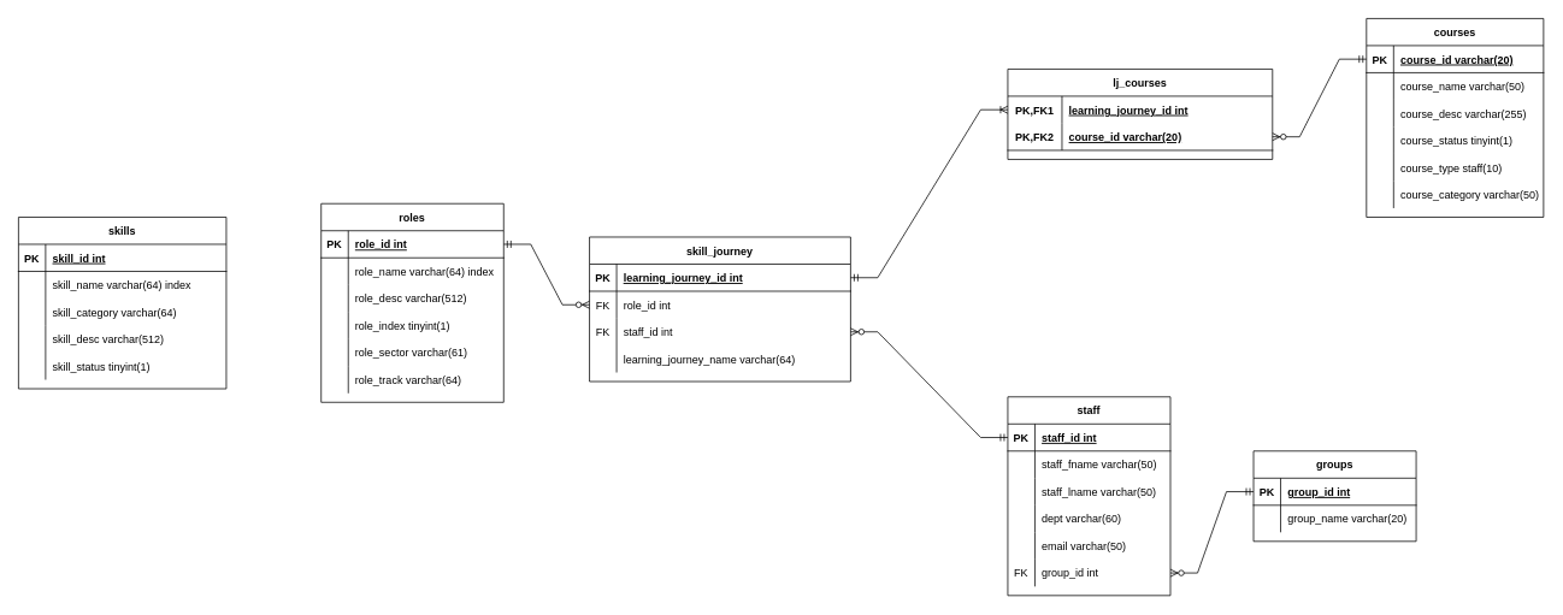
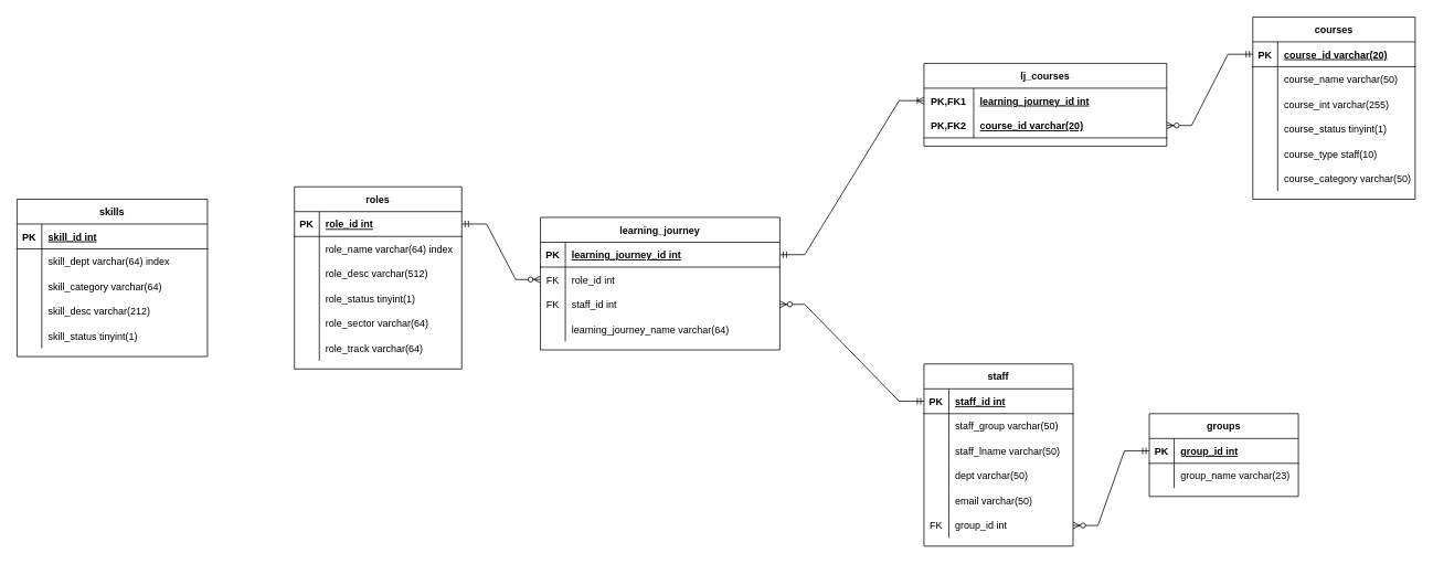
- <mxCell id="65" value="course_desc varchar(255)" style="shape=partialRectangle;connectable=0;fillColor=none;top=0;left=0;bottom=0;right=0;align=left;spacingLeft=6;overflow=hidden;fontSize=12;" vertex="1" parent="63"><mxGeometry x="30" width="166" height="30" as="geometry"><mxRectangle width="166" height="30" as="alternateBounds" /></mxGeometry></mxCell>
+ <mxCell id="65" value="course_int varchar(255)" style="shape=partialRectangle;connectable=0;fillColor=none;top=0;left=0;bottom=0;right=0;align=left;spacingLeft=6;overflow=hidden;fontSize=12;" vertex="1" parent="63"><mxGeometry x="30" width="166" height="30" as="geometry"><mxRectangle width="166" height="30" as="alternateBounds" /></mxGeometry></mxCell>
- <mxCell id="83" value="skill_journey" style="shape=table;startSize=30;container=1;collapsible=1;childLayout=tableLayout;fixedRows=1;rowLines=0;fontStyle=1;align=center;resizeLast=1;fontSize=12;" vertex="1" parent="1"><mxGeometry x="652" y="262" width="289" height="160" as="geometry" /></mxCell>
+ <mxCell id="83" value="learning_journey" style="shape=table;startSize=30;container=1;collapsible=1;childLayout=tableLayout;fixedRows=1;rowLines=0;fontStyle=1;align=center;resizeLast=1;fontSize=12;" vertex="1" parent="1"><mxGeometry x="652" y="262" width="289" height="160" as="geometry" /></mxCell>
- <mxCell id="8" value="skill_name varchar(64) index" style="shape=partialRectangle;connectable=0;fillColor=none;top=0;left=0;bottom=0;right=0;align=left;spacingLeft=6;overflow=hidden;fontSize=12;" vertex="1" parent="6"><mxGeometry x="30" width="200" height="30" as="geometry"><mxRectangle width="200" height="30" as="alternateBounds" /></mxGeometry></mxCell>
+ <mxCell id="8" value="skill_dept varchar(64) index" style="shape=partialRectangle;connectable=0;fillColor=none;top=0;left=0;bottom=0;right=0;align=left;spacingLeft=6;overflow=hidden;fontSize=12;" vertex="1" parent="6"><mxGeometry x="30" width="200" height="30" as="geometry"><mxRectangle width="200" height="30" as="alternateBounds" /></mxGeometry></mxCell>
- <mxCell id="30" value="role_index tinyint(1)" style="shape=partialRectangle;connectable=0;fillColor=none;top=0;left=0;bottom=0;right=0;align=left;spacingLeft=6;overflow=hidden;fontSize=12;" vertex="1" parent="28"><mxGeometry x="30" width="172" height="30" as="geometry"><mxRectangle width="172" height="30" as="alternateBounds" /></mxGeometry></mxCell>
+ <mxCell id="30" value="role_status tinyint(1)" style="shape=partialRectangle;connectable=0;fillColor=none;top=0;left=0;bottom=0;right=0;align=left;spacingLeft=6;overflow=hidden;fontSize=12;" vertex="1" parent="28"><mxGeometry x="30" width="172" height="30" as="geometry"><mxRectangle width="172" height="30" as="alternateBounds" /></mxGeometry></mxCell>
- <mxCell id="14" value="skill_desc varchar(512)" style="shape=partialRectangle;connectable=0;fillColor=none;top=0;left=0;bottom=0;right=0;align=left;spacingLeft=6;overflow=hidden;fontSize=12;" vertex="1" parent="12"><mxGeometry x="30" width="200" height="30" as="geometry"><mxRectangle width="200" height="30" as="alternateBounds" /></mxGeometry></mxCell>
+ <mxCell id="14" value="skill_desc varchar(212)" style="shape=partialRectangle;connectable=0;fillColor=none;top=0;left=0;bottom=0;right=0;align=left;spacingLeft=6;overflow=hidden;fontSize=12;" vertex="1" parent="12"><mxGeometry x="30" width="200" height="30" as="geometry"><mxRectangle width="200" height="30" as="alternateBounds" /></mxGeometry></mxCell>
- <mxCell id="33" value="role_sector varchar(61)" style="shape=partialRectangle;connectable=0;fillColor=none;top=0;left=0;bottom=0;right=0;align=left;spacingLeft=6;overflow=hidden;fontSize=12;" vertex="1" parent="31"><mxGeometry x="30" width="172" height="30" as="geometry"><mxRectangle width="172" height="30" as="alternateBounds" /></mxGeometry></mxCell>
+ <mxCell id="33" value="role_sector varchar(64)" style="shape=partialRectangle;connectable=0;fillColor=none;top=0;left=0;bottom=0;right=0;align=left;spacingLeft=6;overflow=hidden;fontSize=12;" vertex="1" parent="31"><mxGeometry x="30" width="172" height="30" as="geometry"><mxRectangle width="172" height="30" as="alternateBounds" /></mxGeometry></mxCell>
- <mxCell id="43" value="staff_fname varchar(50)" style="shape=partialRectangle;connectable=0;fillColor=none;top=0;left=0;bottom=0;right=0;align=left;spacingLeft=6;overflow=hidden;fontSize=12;" vertex="1" parent="41"><mxGeometry x="30" width="150" height="30" as="geometry"><mxRectangle width="150" height="30" as="alternateBounds" /></mxGeometry></mxCell>
+ <mxCell id="43" value="staff_group varchar(50)" style="shape=partialRectangle;connectable=0;fillColor=none;top=0;left=0;bottom=0;right=0;align=left;spacingLeft=6;overflow=hidden;fontSize=12;" vertex="1" parent="41"><mxGeometry x="30" width="150" height="30" as="geometry"><mxRectangle width="150" height="30" as="alternateBounds" /></mxGeometry></mxCell>
- <mxCell id="49" value="dept varchar(60)" style="shape=partialRectangle;connectable=0;fillColor=none;top=0;left=0;bottom=0;right=0;align=left;spacingLeft=6;overflow=hidden;fontSize=12;" vertex="1" parent="47"><mxGeometry x="30" width="150" height="30" as="geometry"><mxRectangle width="150" height="30" as="alternateBounds" /></mxGeometry></mxCell>
+ <mxCell id="49" value="dept varchar(50)" style="shape=partialRectangle;connectable=0;fillColor=none;top=0;left=0;bottom=0;right=0;align=left;spacingLeft=6;overflow=hidden;fontSize=12;" vertex="1" parent="47"><mxGeometry x="30" width="150" height="30" as="geometry"><mxRectangle width="150" height="30" as="alternateBounds" /></mxGeometry></mxCell>
- <mxCell id="81" value="group_name varchar(20)" style="shape=partialRectangle;connectable=0;fillColor=none;top=0;left=0;bottom=0;right=0;align=left;spacingLeft=6;overflow=hidden;fontSize=12;" vertex="1" parent="79"><mxGeometry x="30" width="150" height="30" as="geometry"><mxRectangle width="150" height="30" as="alternateBounds" /></mxGeometry></mxCell>
+ <mxCell id="81" value="group_name varchar(23)" style="shape=partialRectangle;connectable=0;fillColor=none;top=0;left=0;bottom=0;right=0;align=left;spacingLeft=6;overflow=hidden;fontSize=12;" vertex="1" parent="79"><mxGeometry x="30" width="150" height="30" as="geometry"><mxRectangle width="150" height="30" as="alternateBounds" /></mxGeometry></mxCell>
